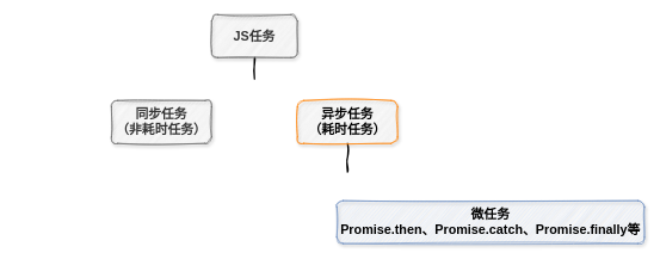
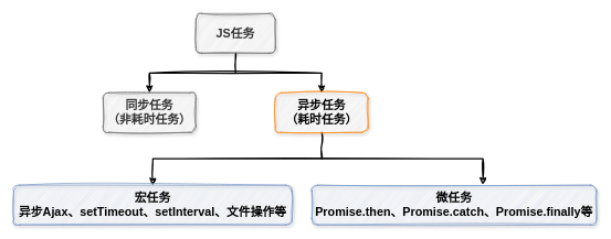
+ <mxCell id="4" style="edgeStyle=orthogonalEdgeStyle;rounded=0;orthogonalLoop=1;jettySize=auto;html=1;entryX=0.5;entryY=0;entryDx=0;entryDy=0;exitX=0.5;exitY=0;exitDx=0;exitDy=0;strokeWidth=2;sketch=1;curveFitting=1;jiggle=2;startArrow=classic;startFill=1;" edge="1" parent="1" source="5" target="7"><mxGeometry relative="1" as="geometry"><Array as="points"><mxPoint x="225" y="110" /><mxPoint x="485" y="110" /></Array></mxGeometry></mxCell>
+ <mxCell id="8" style="edgeStyle=orthogonalEdgeStyle;rounded=0;orthogonalLoop=1;jettySize=auto;html=1;entryX=0.601;entryY=-0.014;entryDx=0;entryDy=0;entryPerimeter=0;exitX=0.5;exitY=0;exitDx=0;exitDy=0;startArrow=classic;startFill=1;strokeWidth=2;sketch=1;curveFitting=1;jiggle=2;" edge="1" parent="1" source="9" target="10"><mxGeometry relative="1" as="geometry"><Array as="points"><mxPoint x="230" y="240" /><mxPoint x="728" y="240" /></Array></mxGeometry></mxCell>
+ <mxCell id="9" value="&lt;b&gt;&lt;font style=&quot;font-size: 18px;&quot;&gt;宏任务&lt;br&gt;异步Ajax、setTimeout、setInterval、文件操作等&lt;br&gt;&lt;/font&gt;&lt;/b&gt;" style="rounded=1;whiteSpace=wrap;html=1;fillColor=#dae8fc;strokeColor=#6c8ebf;shadow=1;glass=0;sketch=1;curveFitting=1;jiggle=2;" vertex="1" parent="1"><mxGeometry x="20" y="280" width="420" height="60" as="geometry" /></mxCell>
